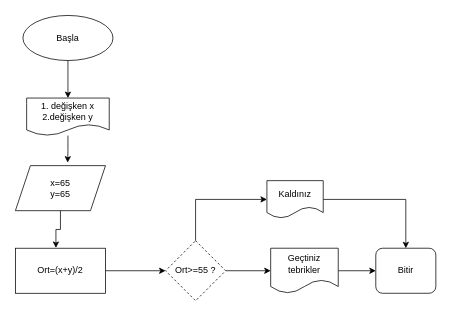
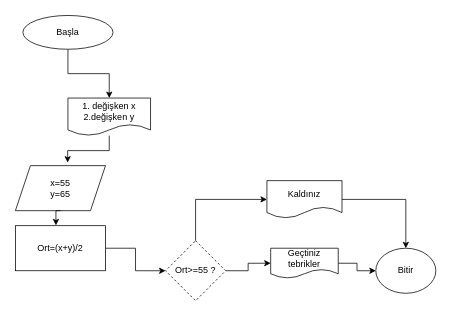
- <mxCell id="3" value="Başla" style="ellipse;whiteSpace=wrap;html=1;" vertex="1" parent="1"><mxGeometry x="30" y="20" width="120" height="60" as="geometry" /></mxCell>
+ <mxCell id="3" value="Başla" style="ellipse;whiteSpace=wrap;html=1;" vertex="1" parent="1"><mxGeometry x="30" y="20" width="120" height="45" as="geometry" /></mxCell>
- <mxCell id="4" value="1. değişken x&lt;div&gt;2.değişken y&lt;/div&gt;" style="shape=document;whiteSpace=wrap;html=1;boundedLbl=1;" vertex="1" parent="1"><mxGeometry x="35" y="130" width="110" height="50" as="geometry" /></mxCell>
+ <mxCell id="4" value="1. değişken x&lt;div&gt;2.değişken y&lt;/div&gt;" style="shape=document;whiteSpace=wrap;html=1;boundedLbl=1;" vertex="1" parent="1"><mxGeometry x="90" y="130" width="110" height="50" as="geometry" /></mxCell>
- <mxCell id="5" value="x=65&lt;div&gt;y=65&lt;/div&gt;" style="shape=parallelogram;perimeter=parallelogramPerimeter;whiteSpace=wrap;html=1;fixedSize=1;" vertex="1" parent="1"><mxGeometry x="20" y="220" width="120" height="60" as="geometry" /></mxCell>
+ <mxCell id="5" value="x=55&lt;div&gt;y=65&lt;/div&gt;" style="shape=parallelogram;perimeter=parallelogramPerimeter;whiteSpace=wrap;html=1;fixedSize=1;" vertex="1" parent="1"><mxGeometry x="20" y="220" width="120" height="60" as="geometry" /></mxCell>
- <mxCell id="17" value="Kaldınız" style="shape=document;whiteSpace=wrap;html=1;boundedLbl=1;" vertex="1" parent="1"><mxGeometry x="355" y="240" width="75" height="50" as="geometry" /></mxCell>
+ <mxCell id="17" value="Kaldınız" style="shape=document;whiteSpace=wrap;html=1;boundedLbl=1;" vertex="1" parent="1"><mxGeometry x="355" y="240" width="100" height="50" as="geometry" /></mxCell>
- <mxCell id="8" value="Ort=(x+y)/2" style="rounded=0;whiteSpace=wrap;html=1;" vertex="1" parent="1"><mxGeometry x="20" y="330" width="120" height="60" as="geometry" /></mxCell>
+ <mxCell id="8" value="Ort=(x+y)/2" style="rounded=0;whiteSpace=wrap;html=1;" vertex="1" parent="1"><mxGeometry x="20" y="300" width="120" height="60" as="geometry" /></mxCell>
- <mxCell id="14" value="Geçtiniz tebrikler" style="shape=document;whiteSpace=wrap;html=1;boundedLbl=1;" vertex="1" parent="1"><mxGeometry x="360" y="330" width="90" height="60" as="geometry" /></mxCell>
+ <mxCell id="14" value="Geçtiniz tebrikler" style="shape=document;whiteSpace=wrap;html=1;boundedLbl=1;" vertex="1" parent="1"><mxGeometry x="360" y="330" width="90" height="40" as="geometry" /></mxCell>
- <mxCell id="15" value="Bitir" style="whiteSpace=wrap;html=1;rounded=1;" vertex="1" parent="1"><mxGeometry x="500" y="330" width="80" height="60" as="geometry" /></mxCell>
+ <mxCell id="15" value="Bitir" style="ellipse;whiteSpace=wrap;html=1;" vertex="1" parent="1"><mxGeometry x="500" y="330" width="80" height="60" as="geometry" /></mxCell>
